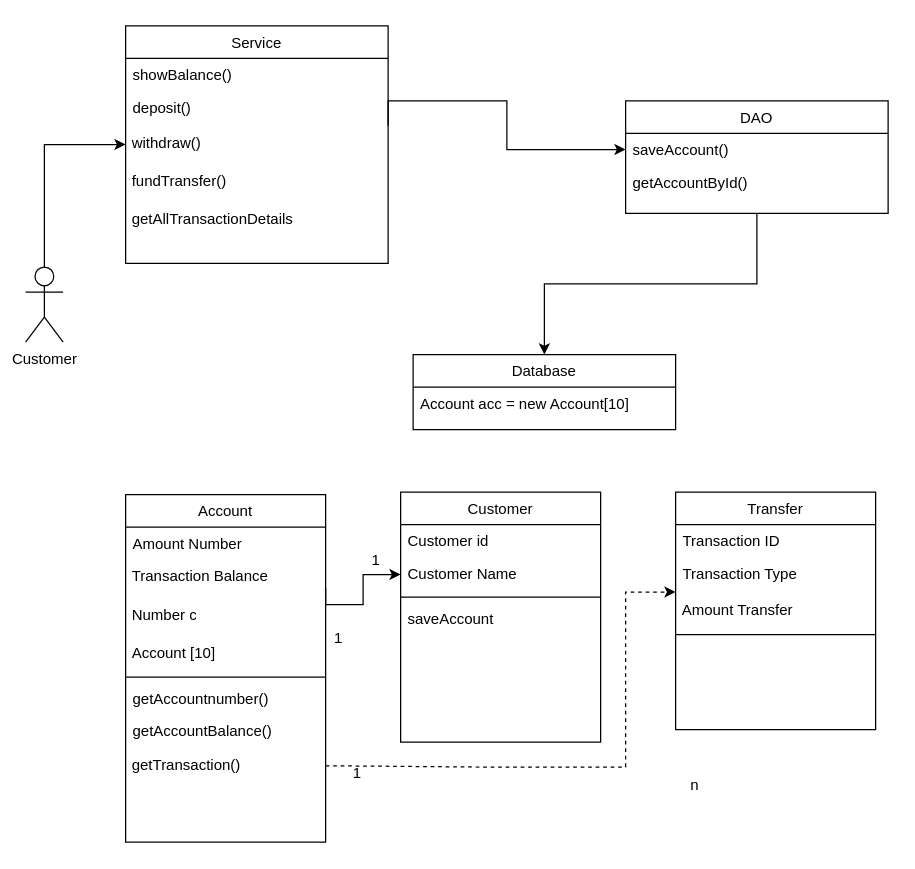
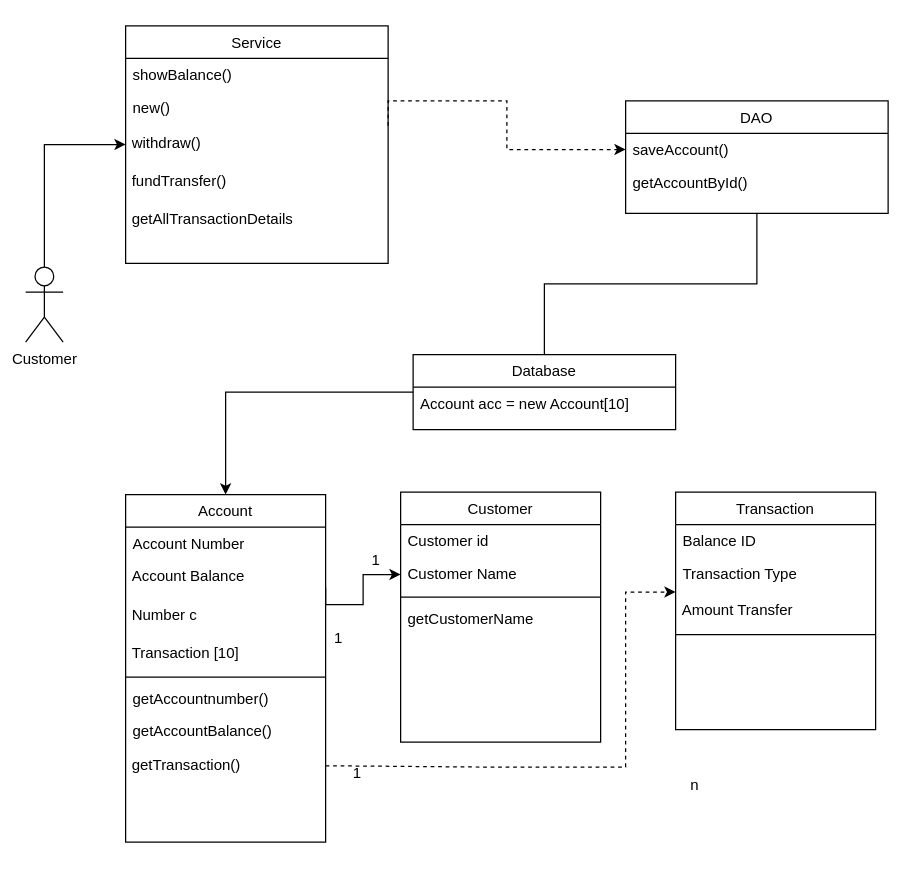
- <mxCell id="28" value="deposit()" style="text;align=left;verticalAlign=top;spacingLeft=4;spacingRight=4;overflow=hidden;rotatable=0;points=[[0,0.5],[1,0.5]];portConstraint=eastwest;rounded=0;shadow=0;html=0;" parent="26" vertex="1"><mxGeometry y="52" width="210" height="28" as="geometry" /></mxCell>
+ <mxCell id="28" value="new()" style="text;align=left;verticalAlign=top;spacingLeft=4;spacingRight=4;overflow=hidden;rotatable=0;points=[[0,0.5],[1,0.5]];portConstraint=eastwest;rounded=0;shadow=0;html=0;" parent="26" vertex="1"><mxGeometry y="52" width="210" height="28" as="geometry" /></mxCell>
- <mxCell id="36" style="edgeStyle=orthogonalEdgeStyle;rounded=0;orthogonalLoop=1;jettySize=auto;html=1;exitX=1;exitY=0;exitDx=0;exitDy=0;entryX=0;entryY=0.5;entryDx=0;entryDy=0;" parent="1" source="29" target="34" edge="1"><mxGeometry relative="1" as="geometry" /></mxCell>
+ <mxCell id="36" style="edgeStyle=orthogonalEdgeStyle;rounded=0;orthogonalLoop=1;jettySize=auto;html=1;exitX=1;exitY=0;exitDx=0;exitDy=0;entryX=0;entryY=0.5;entryDx=0;entryDy=0;dashed=1;" parent="1" source="29" target="34" edge="1"><mxGeometry relative="1" as="geometry" /></mxCell>
- <mxCell id="32" style="edgeStyle=orthogonalEdgeStyle;rounded=0;orthogonalLoop=1;jettySize=auto;html=1;exitX=0.5;exitY=1;exitDx=0;exitDy=0;entryX=0.5;entryY=0;entryDx=0;entryDy=0;" parent="1" source="33" target="38" edge="1"><mxGeometry relative="1" as="geometry" /></mxCell>
+ <mxCell id="32" style="edgeStyle=orthogonalEdgeStyle;rounded=0;orthogonalLoop=1;jettySize=auto;html=1;exitX=0.5;exitY=1;exitDx=0;exitDy=0;entryX=0.5;entryY=0;entryDx=0;entryDy=0;endArrow=none;" parent="1" source="33" target="38" edge="1"><mxGeometry relative="1" as="geometry" /></mxCell>
+ <mxCell id="37" style="edgeStyle=orthogonalEdgeStyle;rounded=0;orthogonalLoop=1;jettySize=auto;html=1;exitX=0;exitY=0.5;exitDx=0;exitDy=0;entryX=0.5;entryY=0;entryDx=0;entryDy=0;" parent="1" source="38" target="2" edge="1"><mxGeometry relative="1" as="geometry" /></mxCell>
- <mxCell id="16" value="Transfer" style="swimlane;fontStyle=0;align=center;verticalAlign=top;childLayout=stackLayout;horizontal=1;startSize=26;horizontalStack=0;resizeParent=1;resizeLast=0;collapsible=1;marginBottom=0;rounded=0;shadow=0;strokeWidth=1;" parent="1" vertex="1"><mxGeometry x="540" y="393" width="160" height="190" as="geometry"><mxRectangle x="130" y="380" width="160" height="26" as="alternateBounds" /></mxGeometry></mxCell>
+ <mxCell id="16" value="Transaction" style="swimlane;fontStyle=0;align=center;verticalAlign=top;childLayout=stackLayout;horizontal=1;startSize=26;horizontalStack=0;resizeParent=1;resizeLast=0;collapsible=1;marginBottom=0;rounded=0;shadow=0;strokeWidth=1;" parent="1" vertex="1"><mxGeometry x="540" y="393" width="160" height="190" as="geometry"><mxRectangle x="130" y="380" width="160" height="26" as="alternateBounds" /></mxGeometry></mxCell>
- <mxCell id="17" value="Transaction ID" style="text;align=left;verticalAlign=top;spacingLeft=4;spacingRight=4;overflow=hidden;rotatable=0;points=[[0,0.5],[1,0.5]];portConstraint=eastwest;" parent="16" vertex="1"><mxGeometry y="26" width="160" height="26" as="geometry" /></mxCell>
+ <mxCell id="17" value="Balance ID" style="text;align=left;verticalAlign=top;spacingLeft=4;spacingRight=4;overflow=hidden;rotatable=0;points=[[0,0.5],[1,0.5]];portConstraint=eastwest;" parent="16" vertex="1"><mxGeometry y="26" width="160" height="26" as="geometry" /></mxCell>
- <mxCell id="3" value="Amount Number" style="text;align=left;verticalAlign=top;spacingLeft=4;spacingRight=4;overflow=hidden;rotatable=0;points=[[0,0.5],[1,0.5]];portConstraint=eastwest;" parent="2" vertex="1"><mxGeometry y="26" width="160" height="26" as="geometry" /></mxCell>
+ <mxCell id="3" value="Account Number" style="text;align=left;verticalAlign=top;spacingLeft=4;spacingRight=4;overflow=hidden;rotatable=0;points=[[0,0.5],[1,0.5]];portConstraint=eastwest;" parent="2" vertex="1"><mxGeometry y="26" width="160" height="26" as="geometry" /></mxCell>
- <mxCell id="4" value="&amp;nbsp;Transaction Balance" style="text;strokeColor=none;align=left;fillColor=none;html=1;verticalAlign=top;whiteSpace=wrap;rounded=0;" parent="2" vertex="1"><mxGeometry y="52" width="160" height="30" as="geometry" /></mxCell>
+ <mxCell id="4" value="&amp;nbsp;Account Balance" style="text;strokeColor=none;align=left;fillColor=none;html=1;verticalAlign=top;whiteSpace=wrap;rounded=0;" parent="2" vertex="1"><mxGeometry y="52" width="160" height="30" as="geometry" /></mxCell>
- <mxCell id="15" value="saveAccount" style="text;align=left;verticalAlign=top;spacingLeft=4;spacingRight=4;overflow=hidden;rotatable=0;points=[[0,0.5],[1,0.5]];portConstraint=eastwest;" parent="11" vertex="1"><mxGeometry y="88" width="160" height="26" as="geometry" /></mxCell>
+ <mxCell id="15" value="getCustomerName" style="text;align=left;verticalAlign=top;spacingLeft=4;spacingRight=4;overflow=hidden;rotatable=0;points=[[0,0.5],[1,0.5]];portConstraint=eastwest;" parent="11" vertex="1"><mxGeometry y="88" width="160" height="26" as="geometry" /></mxCell>
- <mxCell id="6" value="&amp;nbsp;Account [10]" style="text;strokeColor=none;align=left;fillColor=none;html=1;verticalAlign=middle;whiteSpace=wrap;rounded=0;" parent="2" vertex="1"><mxGeometry y="112" width="160" height="30" as="geometry" /></mxCell>
+ <mxCell id="6" value="&amp;nbsp;Transaction [10]" style="text;strokeColor=none;align=left;fillColor=none;html=1;verticalAlign=middle;whiteSpace=wrap;rounded=0;" parent="2" vertex="1"><mxGeometry y="112" width="160" height="30" as="geometry" /></mxCell>
